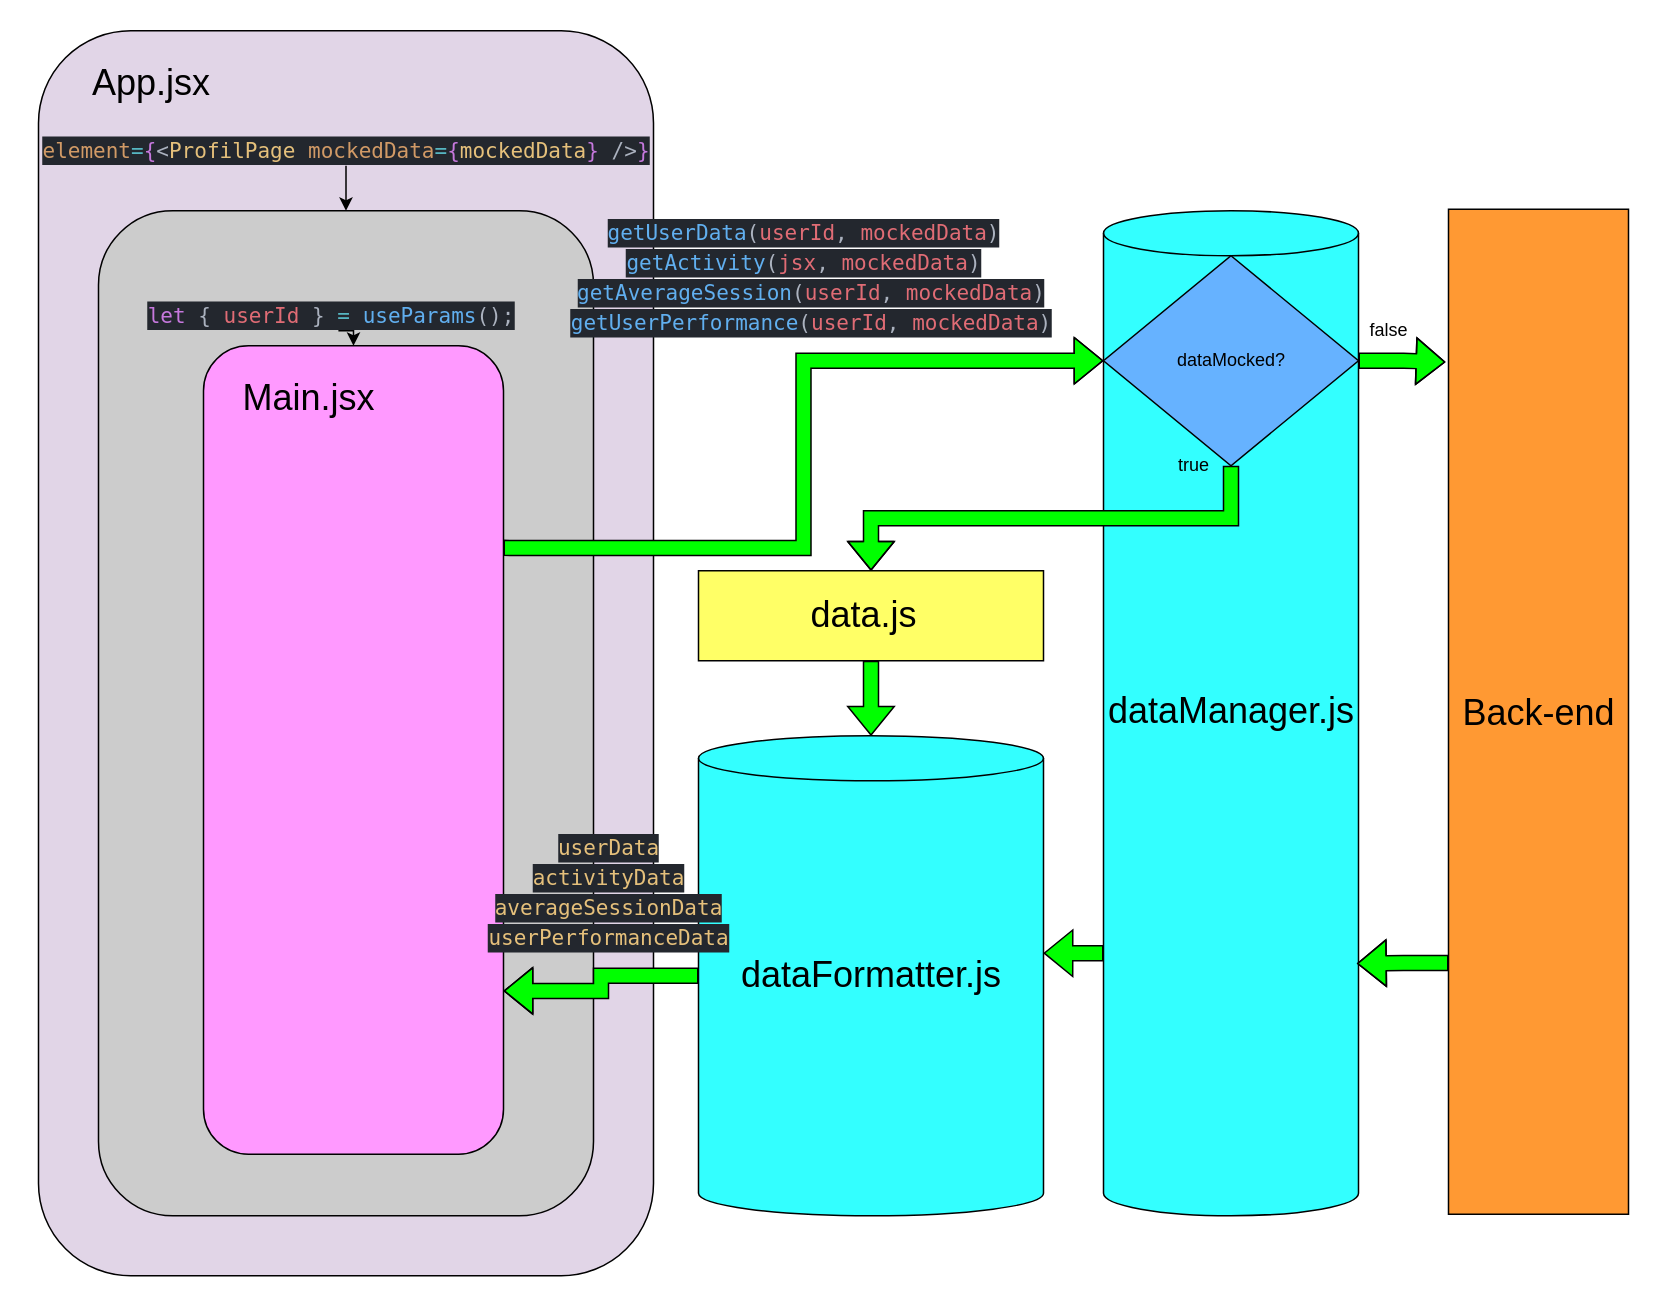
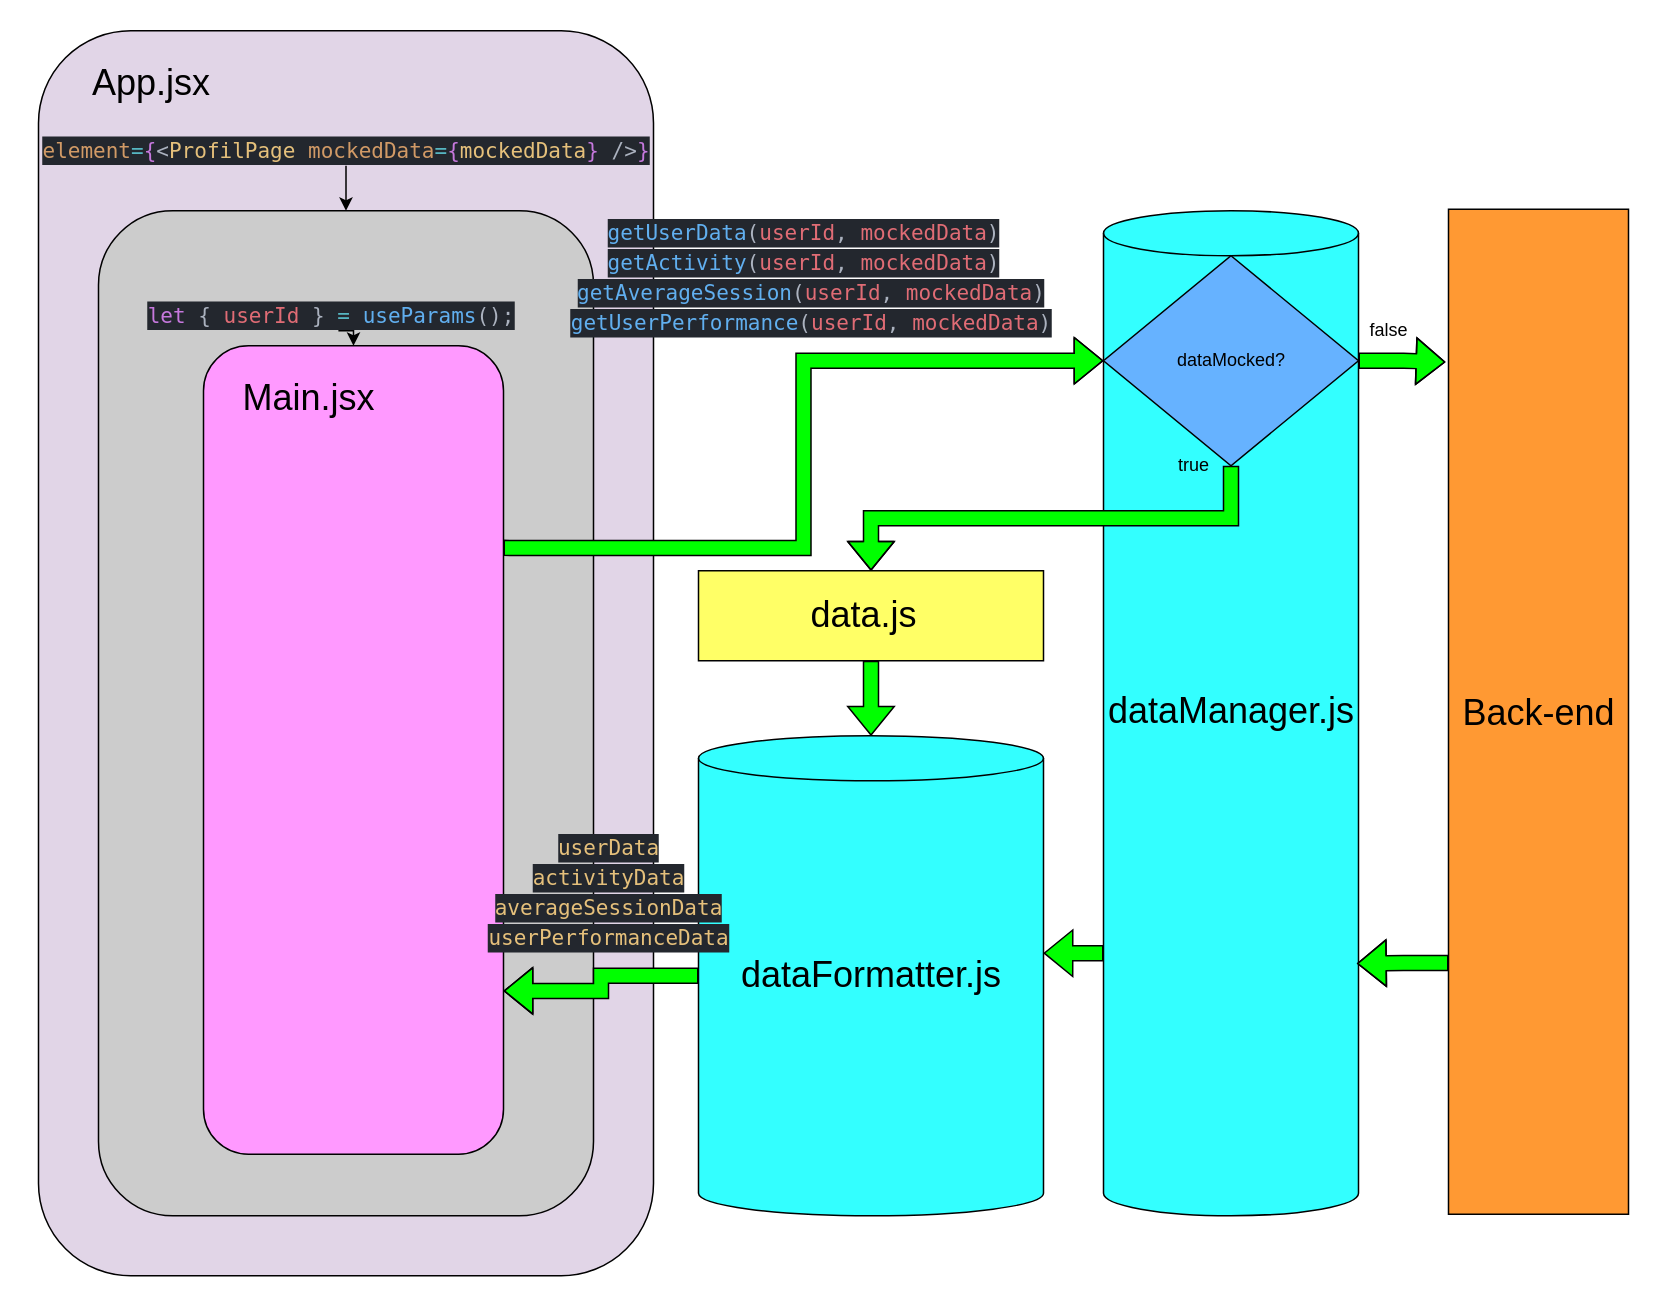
- <mxCell id="28" value="&lt;div style=&quot;color: rgb(171 , 178 , 191) ; background-color: rgb(35 , 39 , 46) ; font-family: &amp;#34;droid sans mono&amp;#34; , &amp;#34;monospace&amp;#34; , monospace ; font-size: 14px ; line-height: 19px&quot;&gt;&lt;span style=&quot;color: #61afef&quot;&gt;getActivity&lt;/span&gt;(&lt;span style=&quot;color: #e06c75&quot;&gt;jsx&lt;/span&gt;, &lt;span style=&quot;color: #e06c75&quot;&gt;mockedData&lt;/span&gt;)&lt;/div&gt;" style="text;html=1;align=center;verticalAlign=middle;resizable=0;points=[];autosize=1;strokeColor=none;fillColor=none;" parent="1" vertex="1"><mxGeometry x="395" y="165" width="280" height="20" as="geometry" /></mxCell>
+ <mxCell id="28" value="&lt;div style=&quot;color: rgb(171 , 178 , 191) ; background-color: rgb(35 , 39 , 46) ; font-family: &amp;#34;droid sans mono&amp;#34; , &amp;#34;monospace&amp;#34; , monospace ; font-size: 14px ; line-height: 19px&quot;&gt;&lt;span style=&quot;color: #61afef&quot;&gt;getActivity&lt;/span&gt;(&lt;span style=&quot;color: #e06c75&quot;&gt;userId&lt;/span&gt;, &lt;span style=&quot;color: #e06c75&quot;&gt;mockedData&lt;/span&gt;)&lt;/div&gt;" style="text;html=1;align=center;verticalAlign=middle;resizable=0;points=[];autosize=1;strokeColor=none;fillColor=none;" parent="1" vertex="1"><mxGeometry x="395" y="165" width="280" height="20" as="geometry" /></mxCell>
